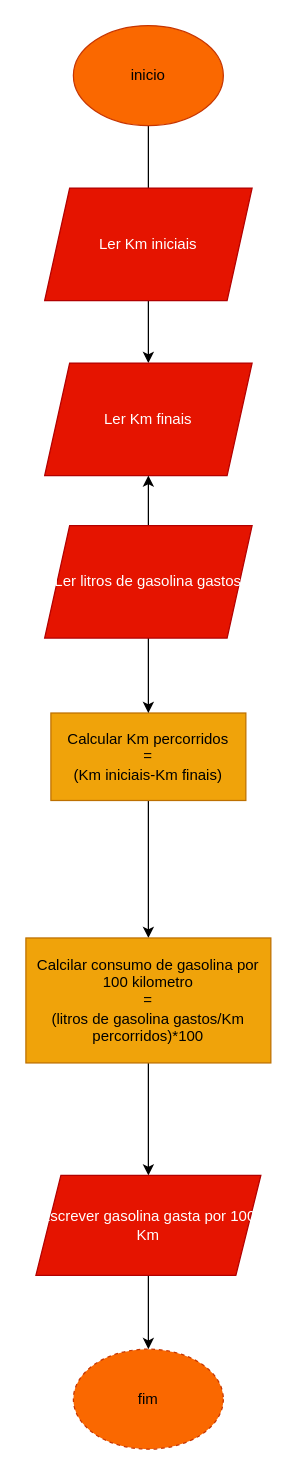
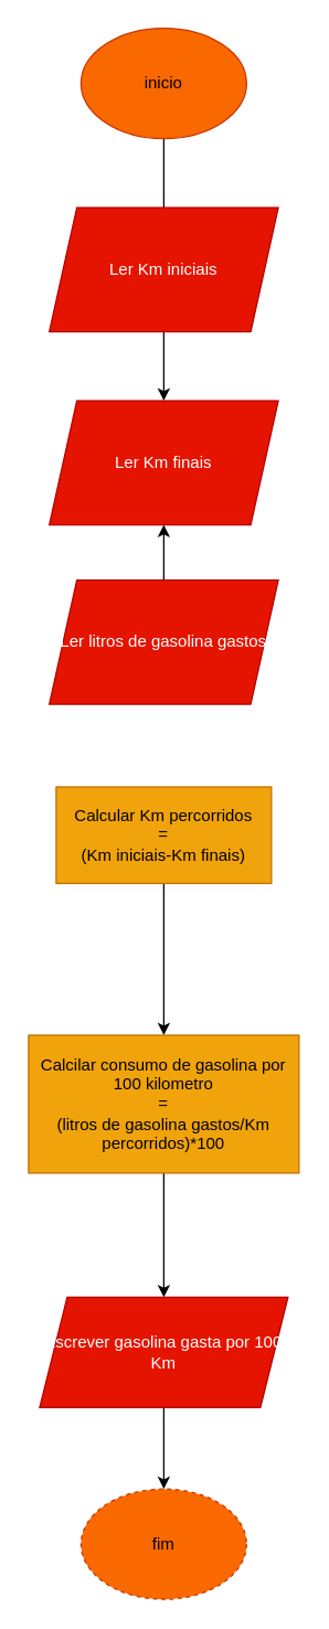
- <mxCell id="10" style="edgeStyle=orthogonalEdgeStyle;rounded=0;orthogonalLoop=1;jettySize=auto;html=1;entryX=0.5;entryY=0;entryDx=0;entryDy=0;" edge="1" parent="1" source="11" target="8"><mxGeometry relative="1" as="geometry" /></mxCell>
